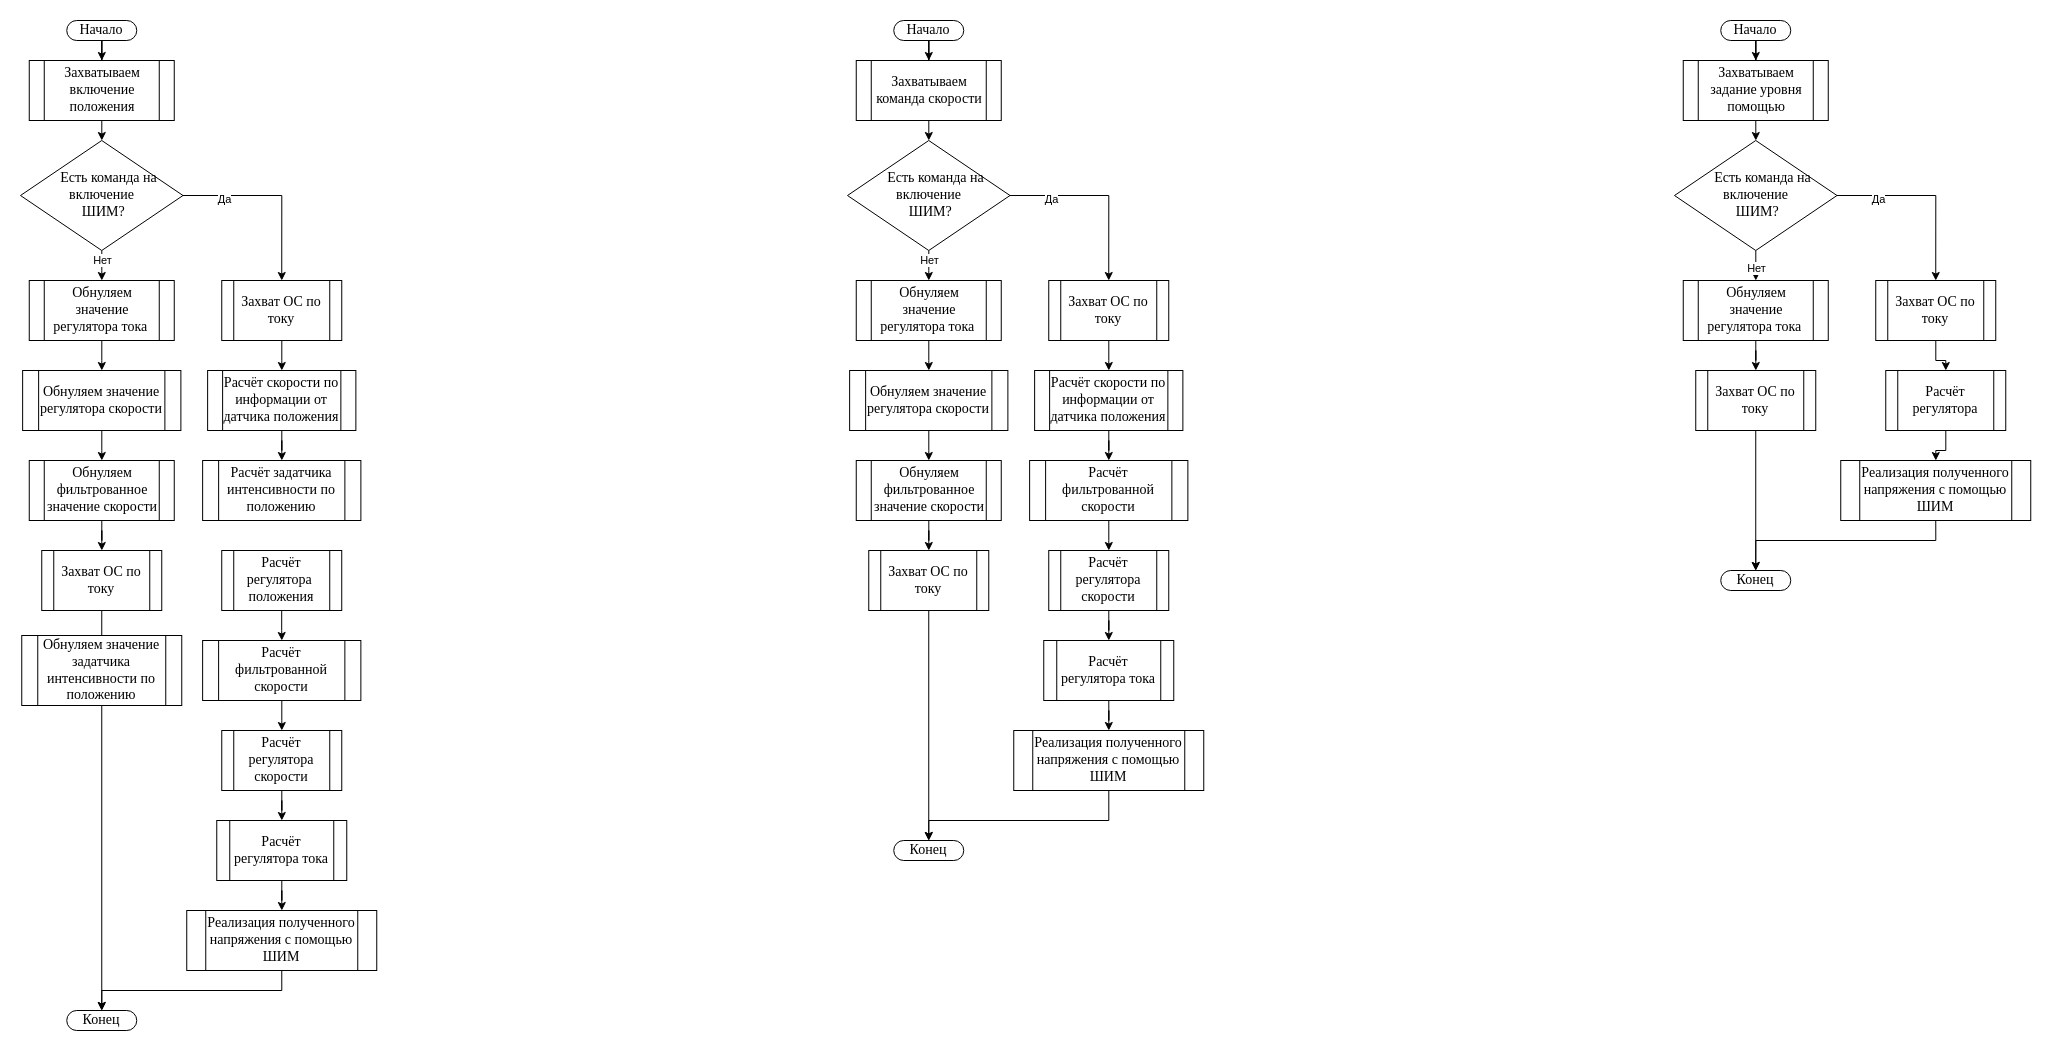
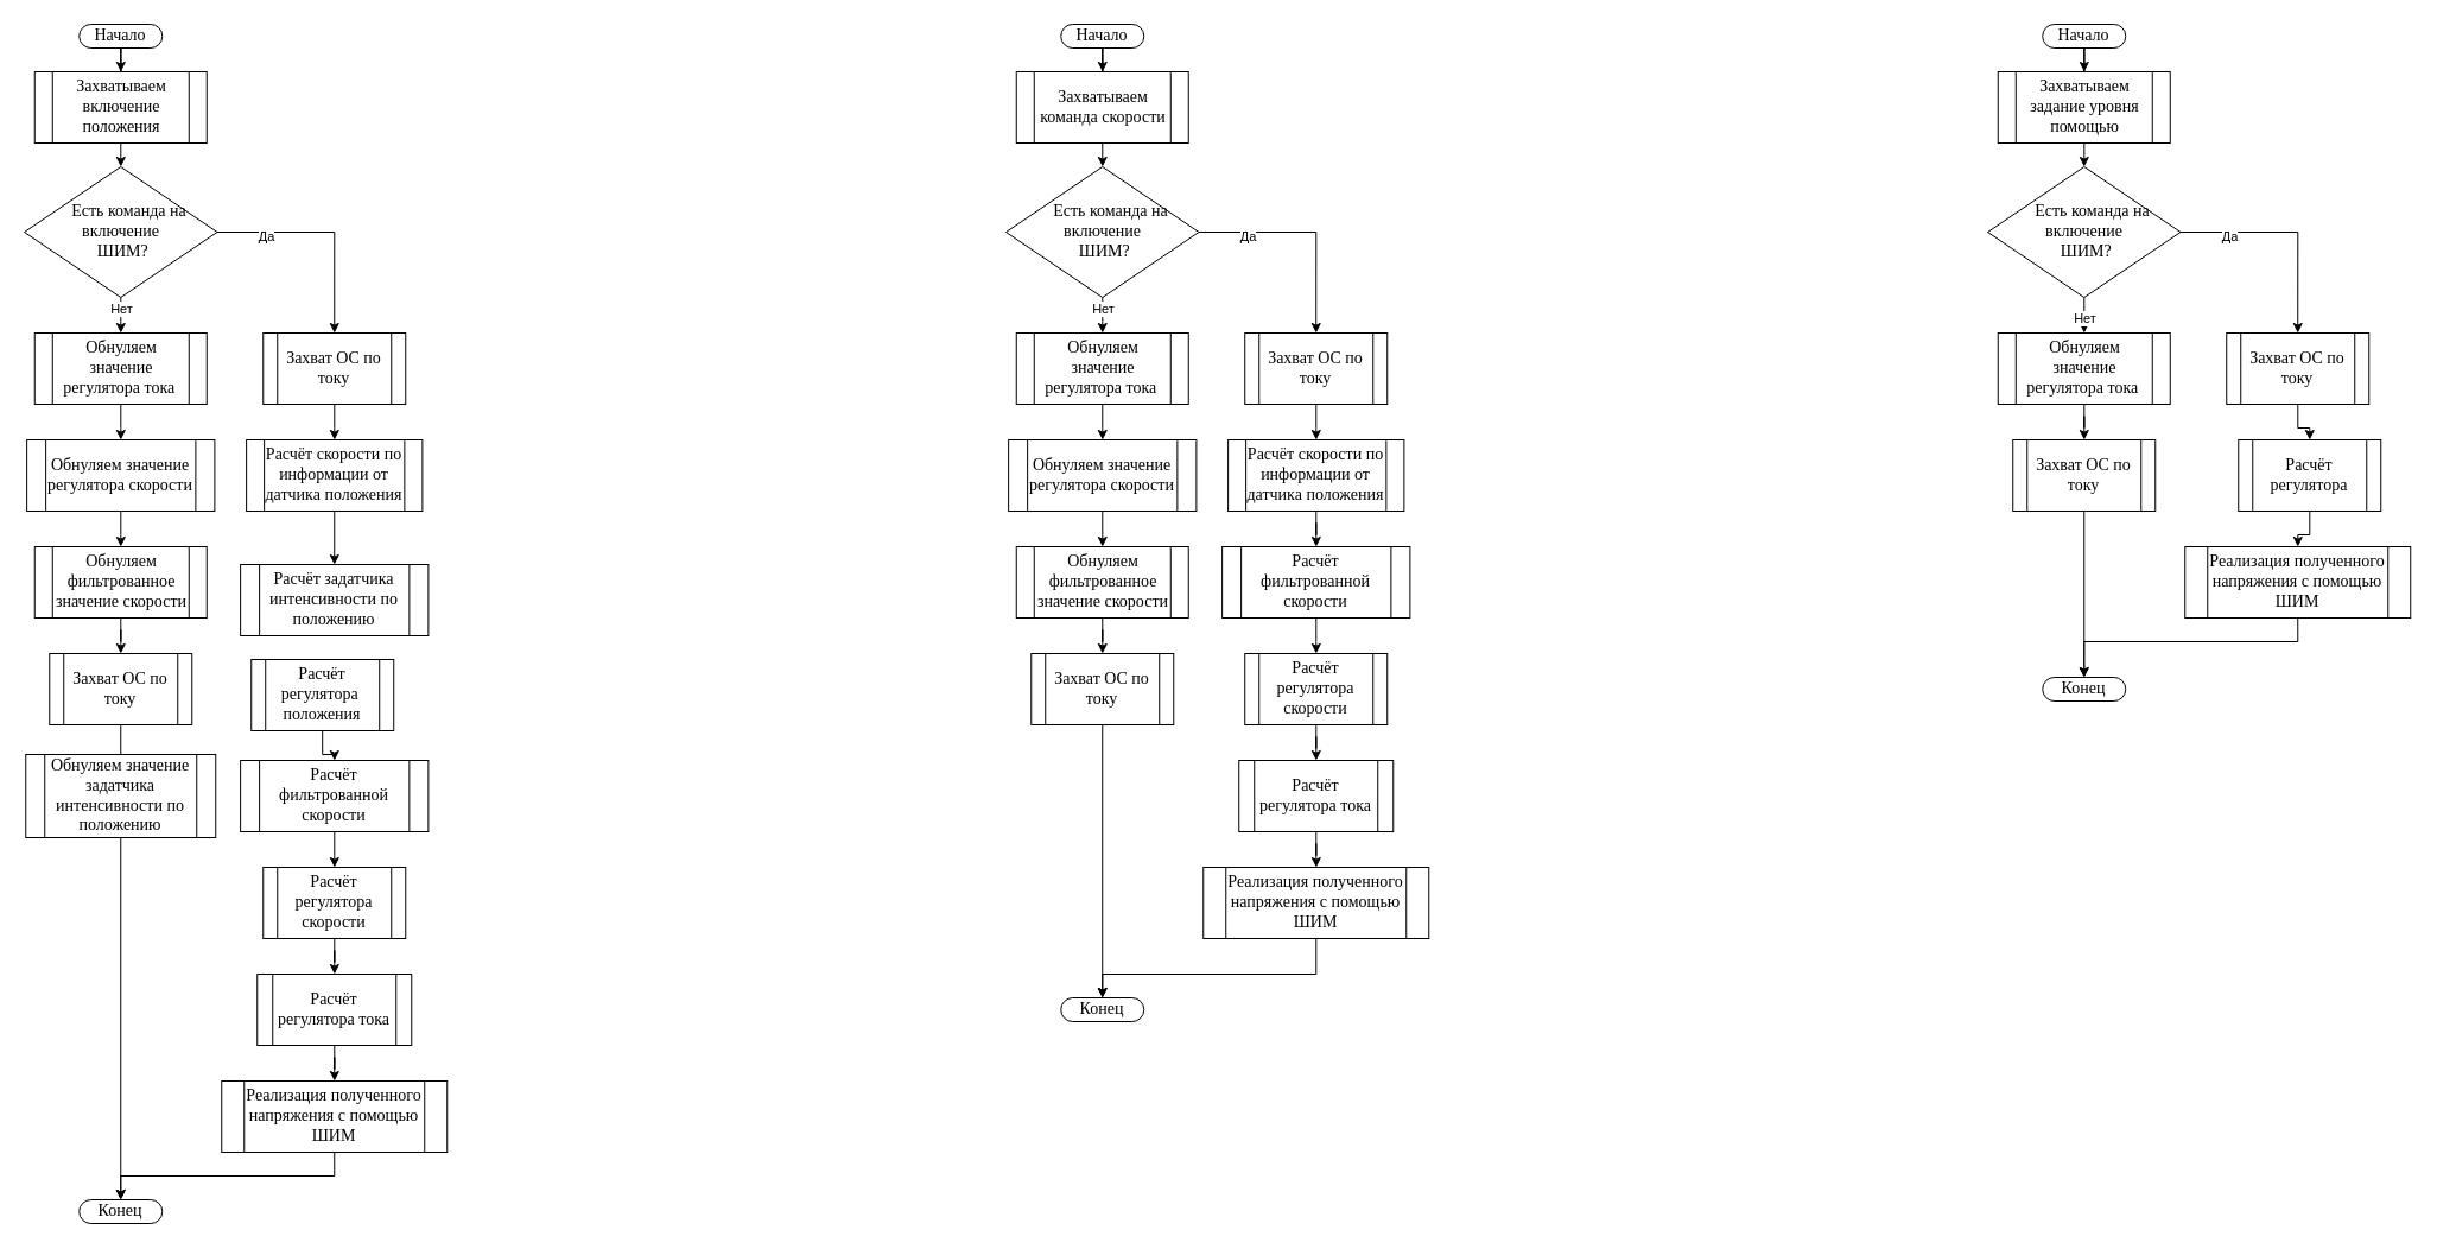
- <mxCell id="83" value="Расчёт задатчика интенсивности по положению" style="shape=process;whiteSpace=wrap;html=1;backgroundOutline=1;fontFamily=Times New Roman;fontSize=14;" vertex="1" parent="1"><mxGeometry x="202.13" y="460" width="158.25" height="60" as="geometry" /></mxCell>
+ <mxCell id="83" value="Расчёт задатчика интенсивности по положению" style="shape=process;whiteSpace=wrap;html=1;backgroundOutline=1;fontFamily=Times New Roman;fontSize=14;" vertex="1" parent="1"><mxGeometry x="202.13" y="475" width="158.25" height="60" as="geometry" /></mxCell>
- <mxCell id="85" value="Расчёт регулятора&amp;nbsp;&lt;div&gt;положения&lt;/div&gt;" style="shape=process;whiteSpace=wrap;html=1;backgroundOutline=1;fontFamily=Times New Roman;fontSize=14;" vertex="1" parent="1"><mxGeometry x="221.24" y="550" width="120" height="60" as="geometry" /></mxCell>
+ <mxCell id="85" value="Расчёт регулятора&amp;nbsp;&lt;div&gt;положения&lt;/div&gt;" style="shape=process;whiteSpace=wrap;html=1;backgroundOutline=1;fontFamily=Times New Roman;fontSize=14;" vertex="1" parent="1"><mxGeometry x="211.24" y="555" width="120" height="60" as="geometry" /></mxCell>
